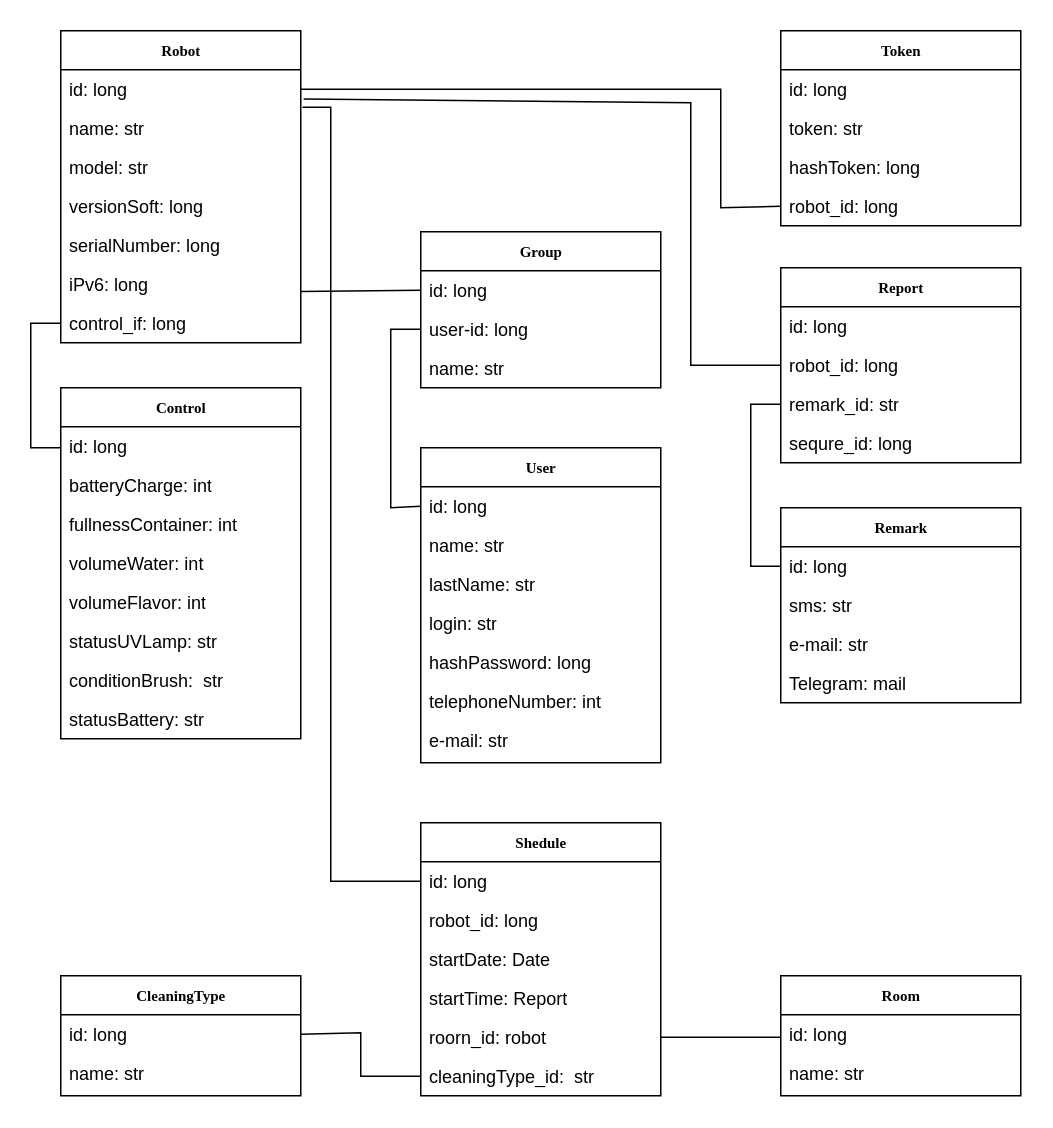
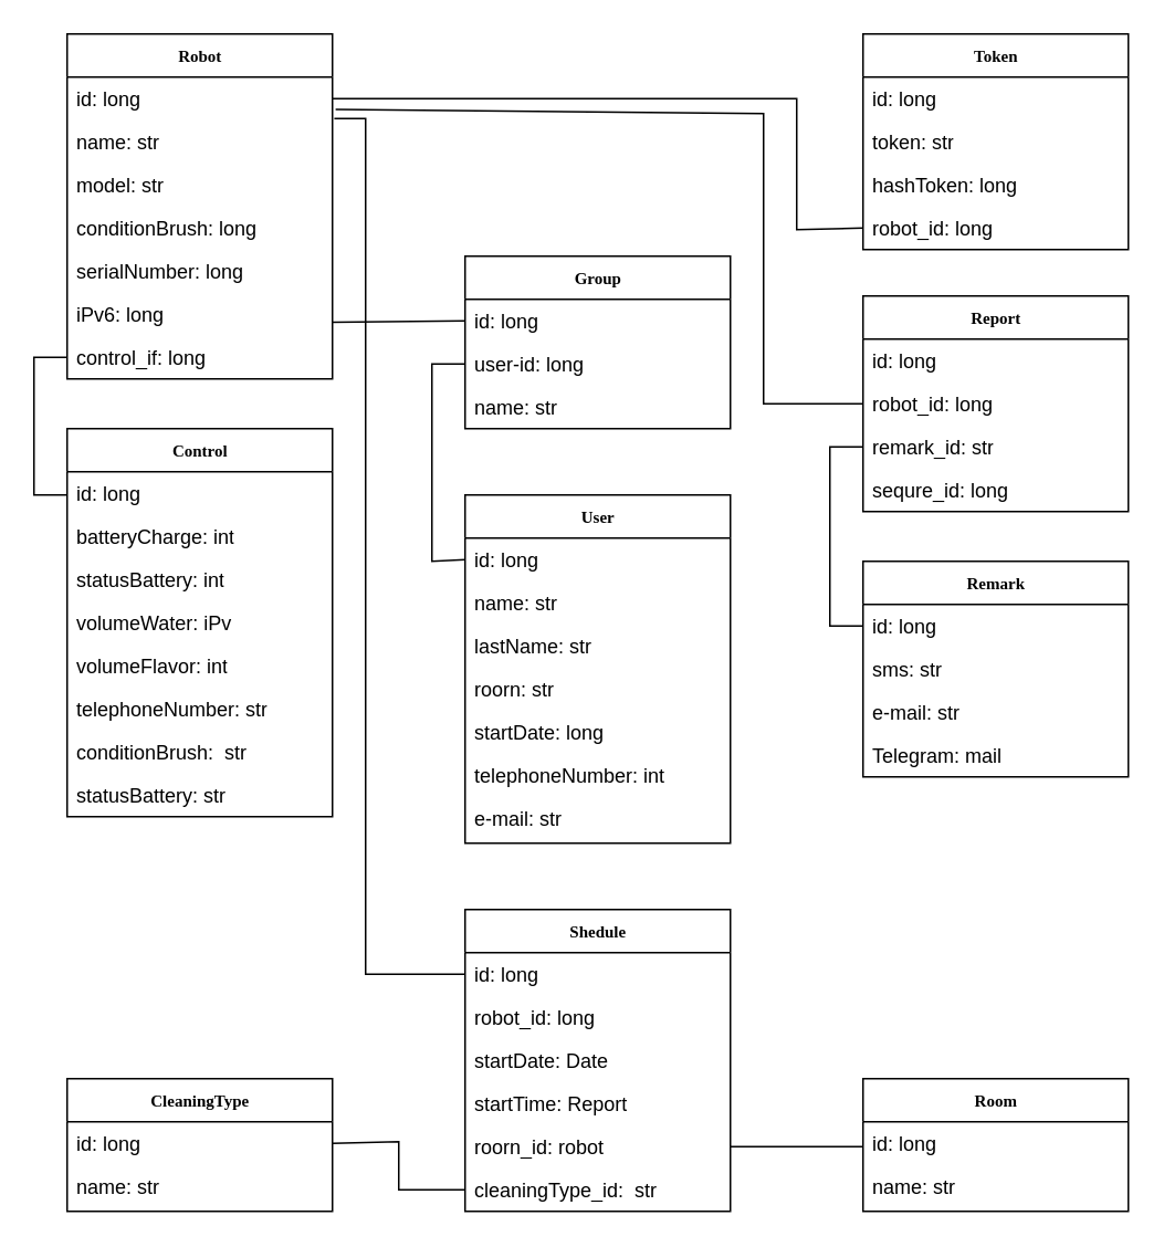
- <mxCell id="14" value="versionSoft: long" style="text;html=1;strokeColor=none;fillColor=none;align=left;verticalAlign=top;spacingLeft=4;spacingRight=4;whiteSpace=wrap;overflow=hidden;rotatable=0;points=[[0,0.5],[1,0.5]];portConstraint=eastwest;" parent="10" vertex="1"><mxGeometry y="104" width="160" height="26" as="geometry" /></mxCell>
+ <mxCell id="14" value="conditionBrush: long" style="text;html=1;strokeColor=none;fillColor=none;align=left;verticalAlign=top;spacingLeft=4;spacingRight=4;whiteSpace=wrap;overflow=hidden;rotatable=0;points=[[0,0.5],[1,0.5]];portConstraint=eastwest;" parent="10" vertex="1"><mxGeometry y="104" width="160" height="26" as="geometry" /></mxCell>
- <mxCell id="42" value="fullnessContainer: int" style="text;html=1;strokeColor=none;fillColor=none;align=left;verticalAlign=top;spacingLeft=4;spacingRight=4;whiteSpace=wrap;overflow=hidden;rotatable=0;points=[[0,0.5],[1,0.5]];portConstraint=eastwest;" parent="39" vertex="1"><mxGeometry y="78" width="160" height="26" as="geometry" /></mxCell>
+ <mxCell id="42" value="statusBattery: int" style="text;html=1;strokeColor=none;fillColor=none;align=left;verticalAlign=top;spacingLeft=4;spacingRight=4;whiteSpace=wrap;overflow=hidden;rotatable=0;points=[[0,0.5],[1,0.5]];portConstraint=eastwest;" parent="39" vertex="1"><mxGeometry y="78" width="160" height="26" as="geometry" /></mxCell>
- <mxCell id="43" value="volumeWater: int" style="text;html=1;strokeColor=none;fillColor=none;align=left;verticalAlign=top;spacingLeft=4;spacingRight=4;whiteSpace=wrap;overflow=hidden;rotatable=0;points=[[0,0.5],[1,0.5]];portConstraint=eastwest;" parent="39" vertex="1"><mxGeometry y="104" width="160" height="26" as="geometry" /></mxCell>
+ <mxCell id="43" value="volumeWater: iPv" style="text;html=1;strokeColor=none;fillColor=none;align=left;verticalAlign=top;spacingLeft=4;spacingRight=4;whiteSpace=wrap;overflow=hidden;rotatable=0;points=[[0,0.5],[1,0.5]];portConstraint=eastwest;" parent="39" vertex="1"><mxGeometry y="104" width="160" height="26" as="geometry" /></mxCell>
- <mxCell id="6" value="login: str" style="text;html=1;strokeColor=none;fillColor=none;align=left;verticalAlign=top;spacingLeft=4;spacingRight=4;whiteSpace=wrap;overflow=hidden;rotatable=0;points=[[0,0.5],[1,0.5]];portConstraint=eastwest;" parent="2" vertex="1"><mxGeometry y="104" width="160" height="26" as="geometry" /></mxCell>
+ <mxCell id="6" value="roorn: str" style="text;html=1;strokeColor=none;fillColor=none;align=left;verticalAlign=top;spacingLeft=4;spacingRight=4;whiteSpace=wrap;overflow=hidden;rotatable=0;points=[[0,0.5],[1,0.5]];portConstraint=eastwest;" parent="2" vertex="1"><mxGeometry y="104" width="160" height="26" as="geometry" /></mxCell>
- <mxCell id="45" value="statusUVLamp: str" style="text;html=1;strokeColor=none;fillColor=none;align=left;verticalAlign=top;spacingLeft=4;spacingRight=4;whiteSpace=wrap;overflow=hidden;rotatable=0;points=[[0,0.5],[1,0.5]];portConstraint=eastwest;" parent="39" vertex="1"><mxGeometry y="156" width="160" height="26" as="geometry" /></mxCell>
+ <mxCell id="45" value="telephoneNumber: str" style="text;html=1;strokeColor=none;fillColor=none;align=left;verticalAlign=top;spacingLeft=4;spacingRight=4;whiteSpace=wrap;overflow=hidden;rotatable=0;points=[[0,0.5],[1,0.5]];portConstraint=eastwest;" parent="39" vertex="1"><mxGeometry y="156" width="160" height="26" as="geometry" /></mxCell>
- <mxCell id="7" value="hashPassword: long" style="text;html=1;strokeColor=none;fillColor=none;align=left;verticalAlign=top;spacingLeft=4;spacingRight=4;whiteSpace=wrap;overflow=hidden;rotatable=0;points=[[0,0.5],[1,0.5]];portConstraint=eastwest;" parent="2" vertex="1"><mxGeometry y="130" width="160" height="26" as="geometry" /></mxCell>
+ <mxCell id="7" value="startDate: long" style="text;html=1;strokeColor=none;fillColor=none;align=left;verticalAlign=top;spacingLeft=4;spacingRight=4;whiteSpace=wrap;overflow=hidden;rotatable=0;points=[[0,0.5],[1,0.5]];portConstraint=eastwest;" parent="2" vertex="1"><mxGeometry y="130" width="160" height="26" as="geometry" /></mxCell>
